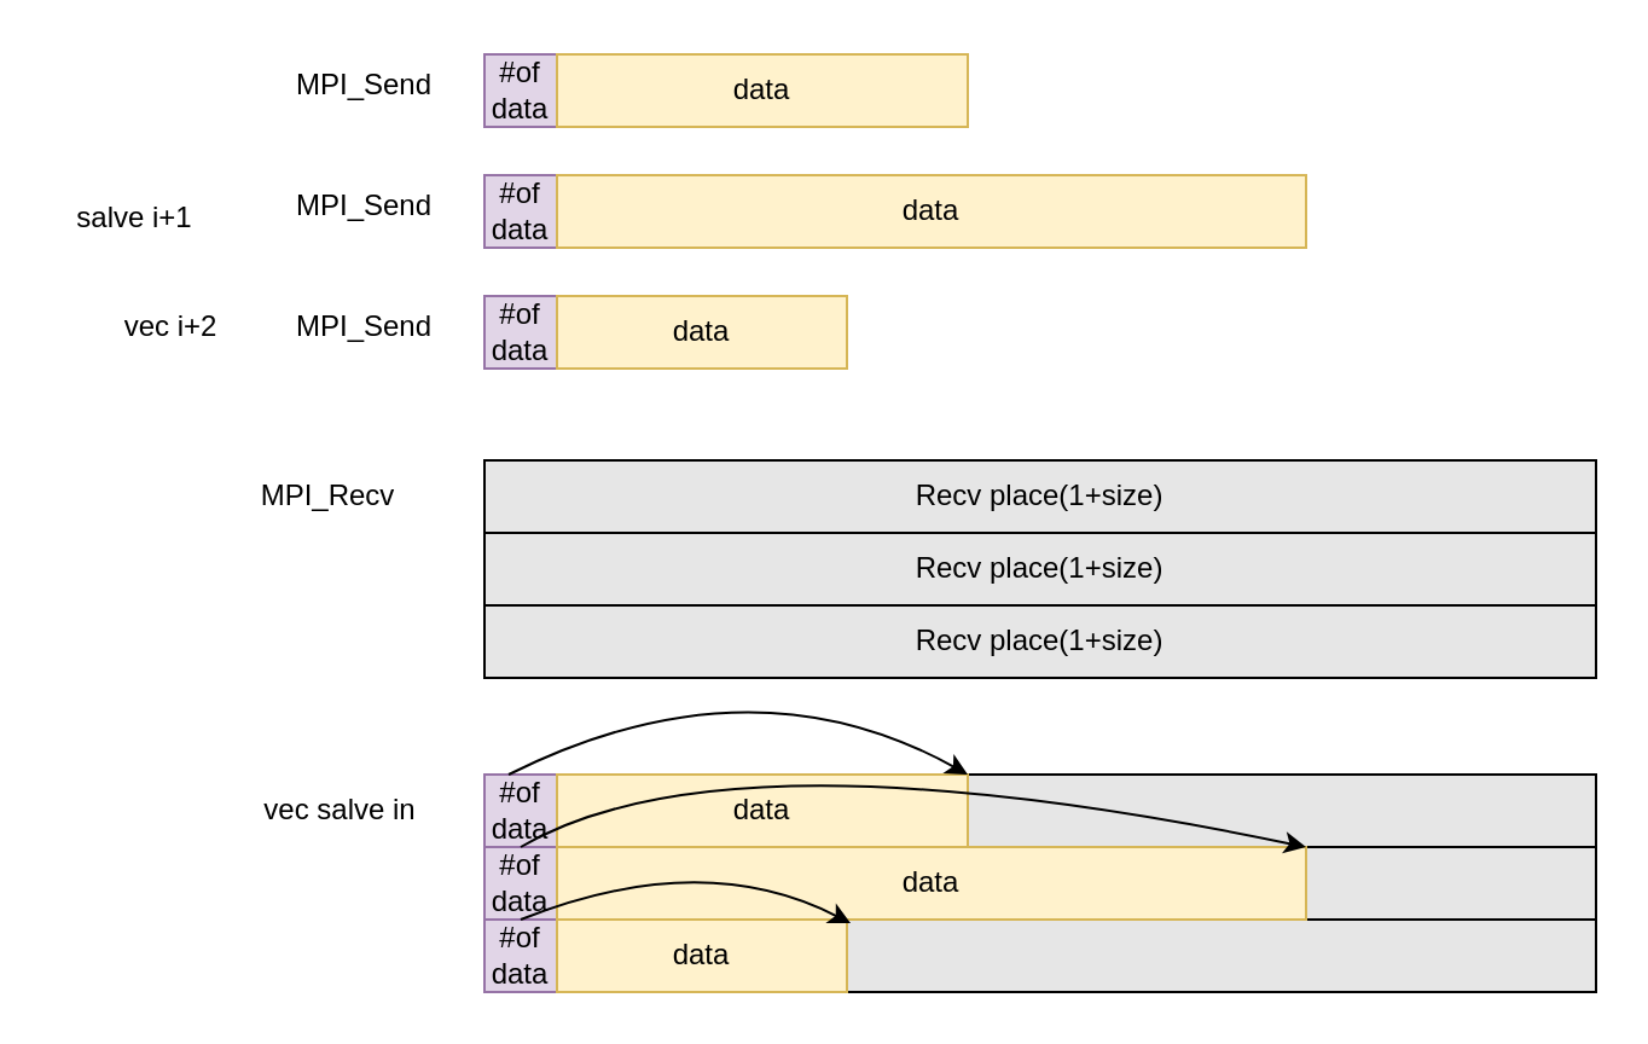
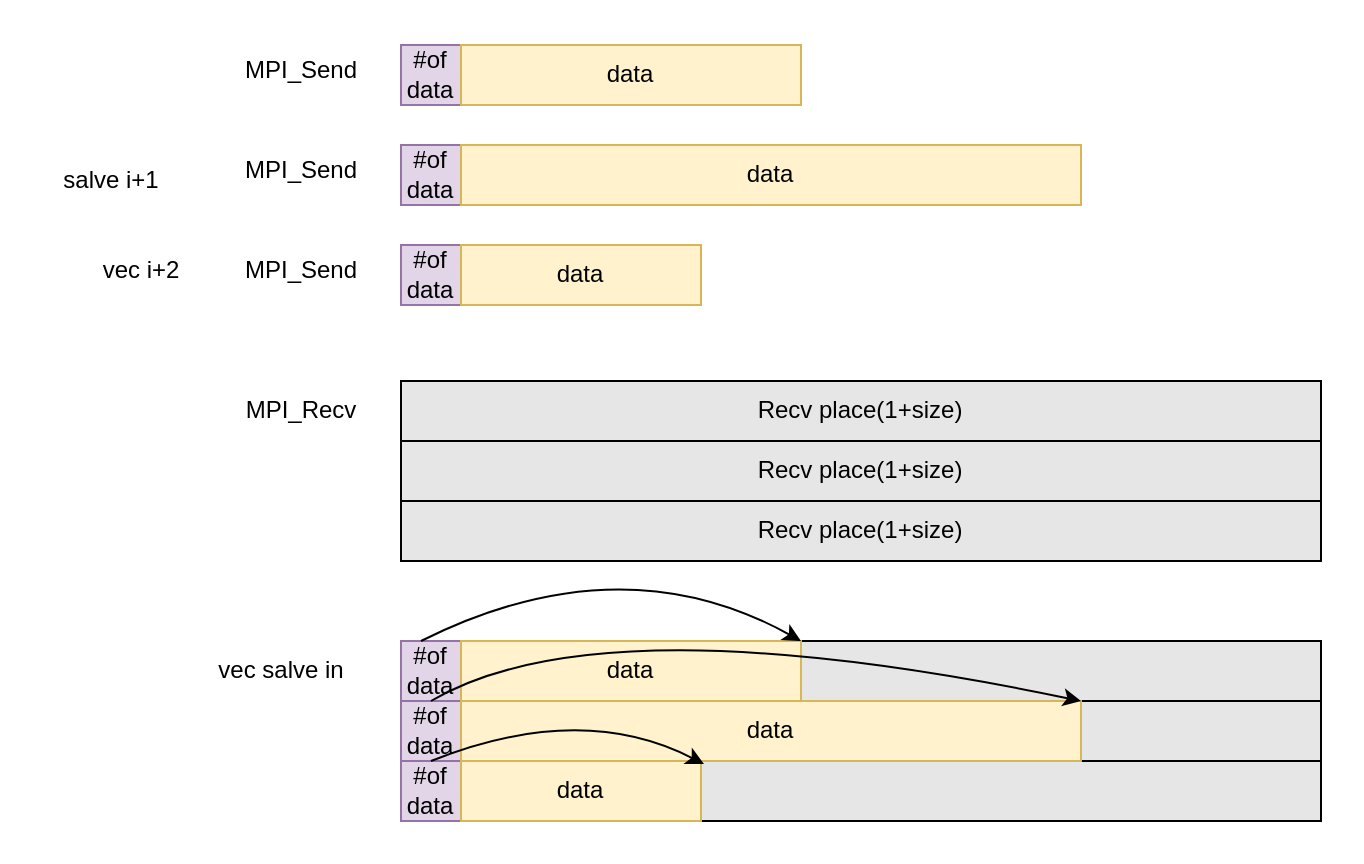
- <mxCell id="7" value="MPI_Recv" style="text;html=1;align=center;verticalAlign=middle;resizable=0;points=[];autosize=1;strokeColor=none;fillColor=none;" vertex="1" parent="1"><mxGeometry x="95" y="190" width="80" height="30" as="geometry" /></mxCell>
+ <mxCell id="7" value="MPI_Recv" style="text;html=1;align=center;verticalAlign=middle;resizable=0;points=[];autosize=1;strokeColor=none;fillColor=none;" vertex="1" parent="1"><mxGeometry x="110" y="190" width="80" height="30" as="geometry" /></mxCell>
